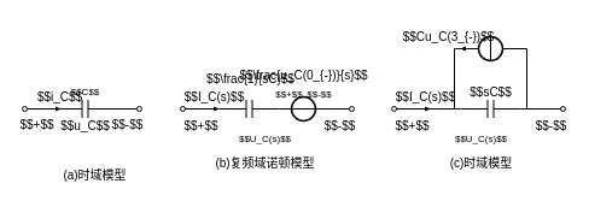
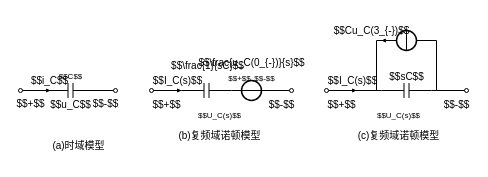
- <mxCell id="46" value="(c)时域模型" style="text;html=1;align=center;verticalAlign=middle;resizable=0;points=[];autosize=1;strokeColor=none;fillColor=none;fontSize=10;" vertex="1" parent="1"><mxGeometry x="350" y="125" width="95" height="20" as="geometry" /></mxCell>
+ <mxCell id="46" value="(c)复频域诺顿模型" style="text;html=1;align=center;verticalAlign=middle;resizable=0;points=[];autosize=1;strokeColor=none;fillColor=none;fontSize=10;" vertex="1" parent="1"><mxGeometry x="350" y="125" width="95" height="20" as="geometry" /></mxCell>
